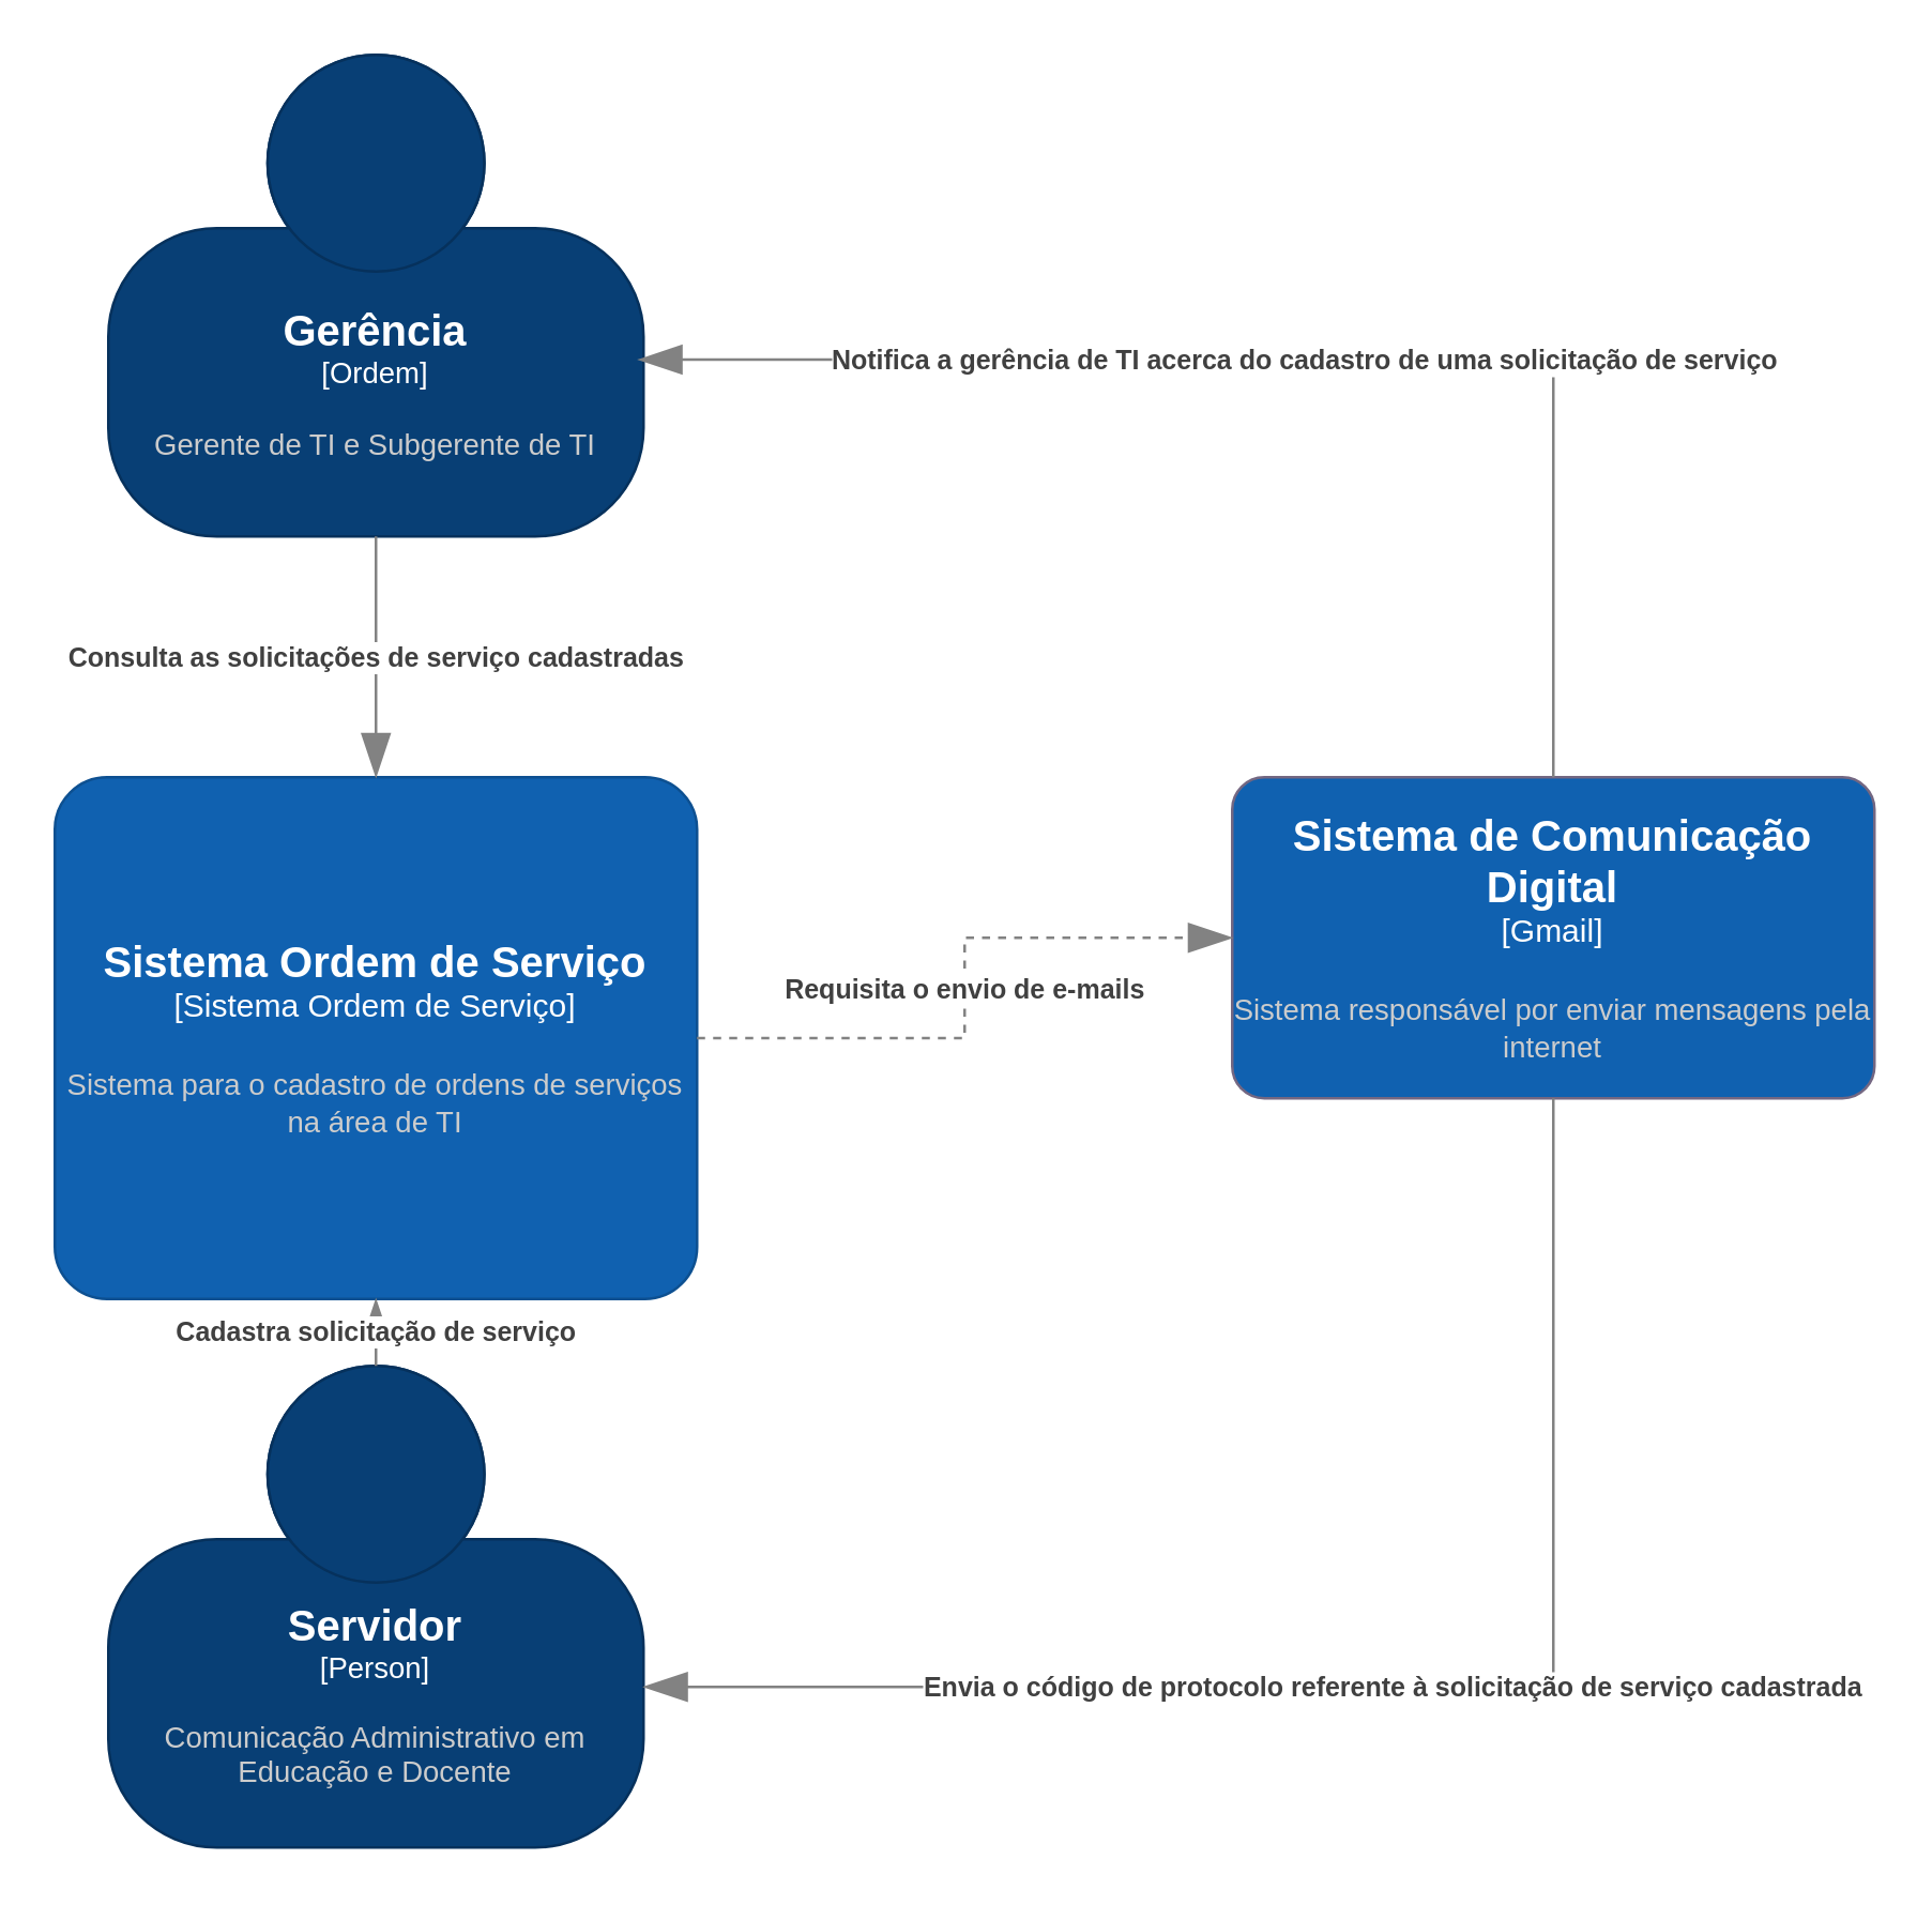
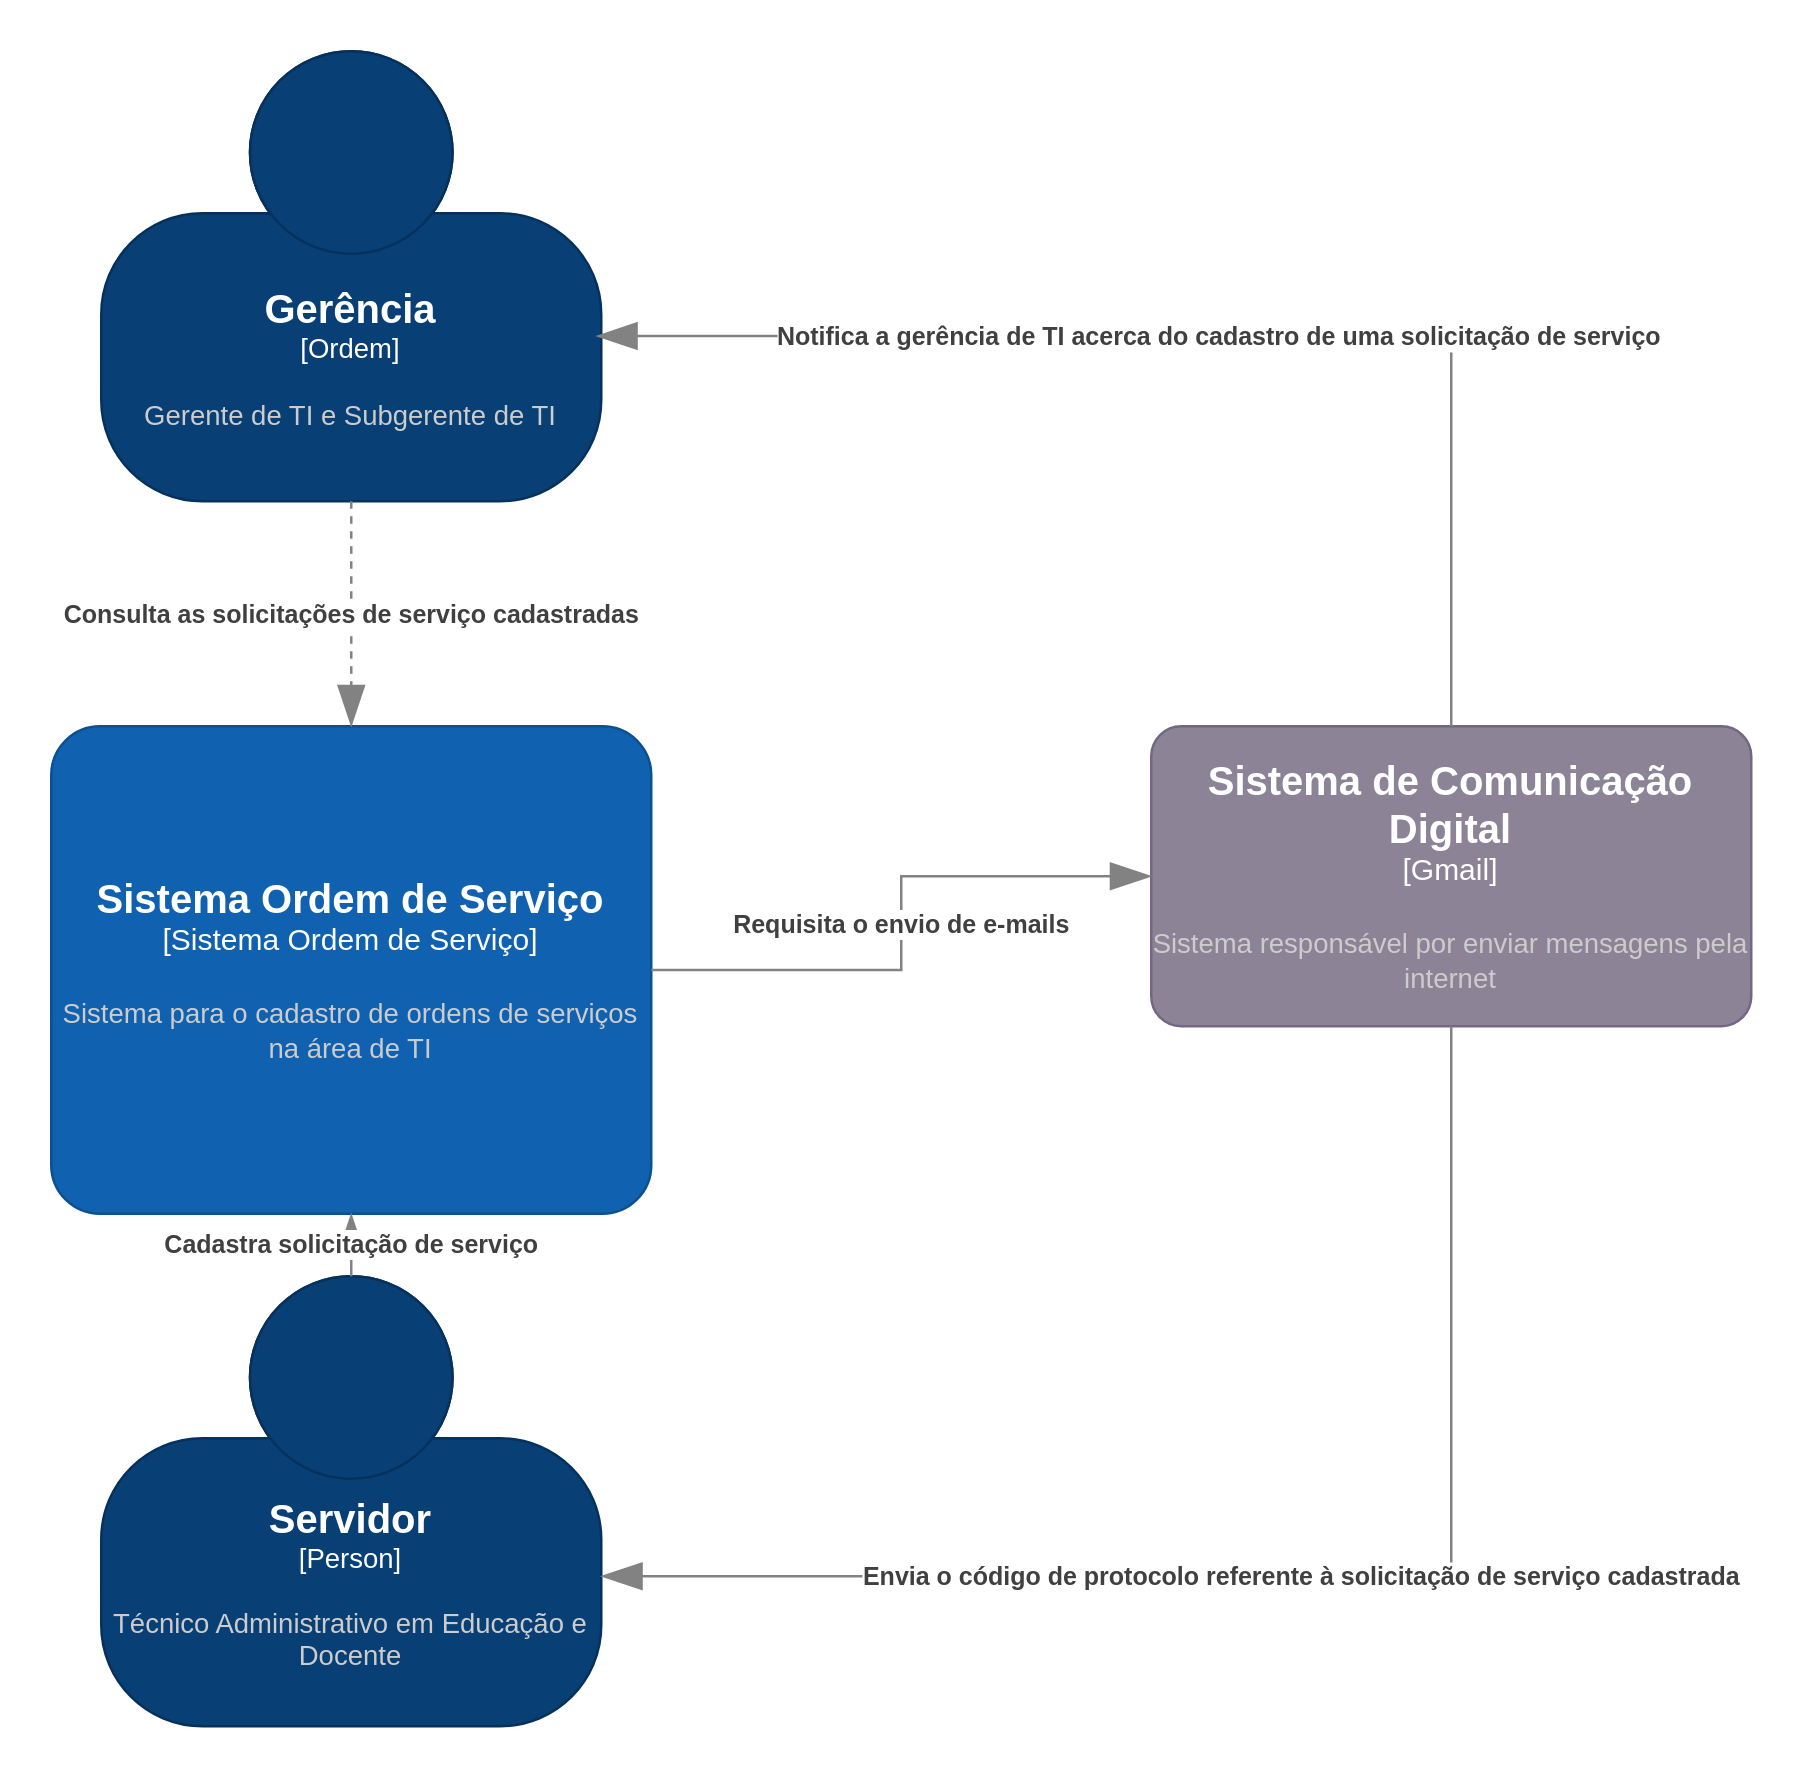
- <mxCell id="6" value="&lt;div style=&quot;text-align: left&quot;&gt;&lt;div style=&quot;text-align: center&quot;&gt;&lt;b&gt;Consulta as solicitações de serviço cadastradas&lt;/b&gt;&lt;/div&gt;" style="endArrow=blockThin;html=1;fontSize=10;fontColor=#404040;strokeWidth=1;endFill=1;strokeColor=#828282;elbow=vertical;metaEdit=1;endSize=14;startSize=14;jumpStyle=arc;jumpSize=16;rounded=0;edgeStyle=orthogonalEdgeStyle;" edge="1" parent="1" source="2" target="4"><mxGeometry width="240" relative="1" as="geometry"><mxPoint x="290" y="130" as="sourcePoint" /><mxPoint x="530" y="130" as="targetPoint" /></mxGeometry></mxCell>
+ <mxCell id="6" value="&lt;div style=&quot;text-align: left&quot;&gt;&lt;div style=&quot;text-align: center&quot;&gt;&lt;b&gt;Consulta as solicitações de serviço cadastradas&lt;/b&gt;&lt;/div&gt;" style="endArrow=blockThin;html=1;fontSize=10;fontColor=#404040;strokeWidth=1;endFill=1;strokeColor=#828282;elbow=vertical;metaEdit=1;endSize=14;startSize=14;jumpStyle=arc;jumpSize=16;rounded=0;edgeStyle=orthogonalEdgeStyle;dashed=1;" edge="1" parent="1" source="2" target="4"><mxGeometry width="240" relative="1" as="geometry"><mxPoint x="290" y="130" as="sourcePoint" /><mxPoint x="530" y="130" as="targetPoint" /></mxGeometry></mxCell>
- <mxCell id="5" value="&lt;font style=&quot;font-size: 16px&quot;&gt;&lt;b&gt;Sistema de Comunicação Digital&lt;/b&gt;&lt;/font&gt;&lt;div&gt;[Gmail]&lt;/div&gt;&lt;br&gt;&lt;div&gt;&lt;font style=&quot;font-size: 11px&quot;&gt;&lt;font color=&quot;#cccccc&quot;&gt;Sistema responsável por enviar mensagens pela internet&lt;/font&gt;&lt;/div&gt;" style="rounded=1;whiteSpace=wrap;html=1;labelBackgroundColor=none;fillColor=#1061b0;fontColor=#ffffff;align=center;arcSize=10;strokeColor=#736782;metaEdit=1;resizable=0;points=[[0.25,0,0],[0.5,0,0],[0.75,0,0],[1,0.25,0],[1,0.5,0],[1,0.75,0],[0.75,1,0],[0.5,1,0],[0.25,1,0],[0,0.75,0],[0,0.5,0],[0,0.25,0]];" vertex="1" parent="1"><mxGeometry x="460" y="290" width="240" height="120" as="geometry" /></mxCell>
+ <mxCell id="5" value="&lt;font style=&quot;font-size: 16px&quot;&gt;&lt;b&gt;Sistema de Comunicação Digital&lt;/b&gt;&lt;/font&gt;&lt;div&gt;[Gmail]&lt;/div&gt;&lt;br&gt;&lt;div&gt;&lt;font style=&quot;font-size: 11px&quot;&gt;&lt;font color=&quot;#cccccc&quot;&gt;Sistema responsável por enviar mensagens pela internet&lt;/font&gt;&lt;/div&gt;" style="rounded=1;whiteSpace=wrap;html=1;labelBackgroundColor=none;fillColor=#8C8496;fontColor=#ffffff;align=center;arcSize=10;strokeColor=#736782;metaEdit=1;resizable=0;points=[[0.25,0,0],[0.5,0,0],[0.75,0,0],[1,0.25,0],[1,0.5,0],[1,0.75,0],[0.75,1,0],[0.5,1,0],[0.25,1,0],[0,0.75,0],[0,0.5,0],[0,0.25,0]];" vertex="1" parent="1"><mxGeometry x="460" y="290" width="240" height="120" as="geometry" /></mxCell>
- <mxCell id="8" value="&lt;div style=&quot;text-align: left&quot;&gt;&lt;div style=&quot;text-align: center&quot;&gt;&lt;b&gt;Requisita o envio de e-mails&lt;/b&gt;&lt;/div&gt;" style="endArrow=blockThin;html=1;fontSize=10;fontColor=#404040;strokeWidth=1;endFill=1;strokeColor=#828282;elbow=vertical;metaEdit=1;endSize=14;startSize=14;jumpStyle=arc;jumpSize=16;rounded=0;edgeStyle=orthogonalEdgeStyle;dashed=1;" edge="1" parent="1" source="4" target="5"><mxGeometry width="240" relative="1" as="geometry"><mxPoint x="220" y="220" as="sourcePoint" /><mxPoint x="460" y="220" as="targetPoint" /></mxGeometry></mxCell>
+ <mxCell id="8" value="&lt;div style=&quot;text-align: left&quot;&gt;&lt;div style=&quot;text-align: center&quot;&gt;&lt;b&gt;Requisita o envio de e-mails&lt;/b&gt;&lt;/div&gt;" style="endArrow=blockThin;html=1;fontSize=10;fontColor=#404040;strokeWidth=1;endFill=1;strokeColor=#828282;elbow=vertical;metaEdit=1;endSize=14;startSize=14;jumpStyle=arc;jumpSize=16;rounded=0;edgeStyle=orthogonalEdgeStyle;" edge="1" parent="1" source="4" target="5"><mxGeometry width="240" relative="1" as="geometry"><mxPoint x="220" y="220" as="sourcePoint" /><mxPoint x="460" y="220" as="targetPoint" /></mxGeometry></mxCell>
- <mxCell id="3" value="&lt;font style=&quot;font-size: 16px&quot;&gt;&lt;b&gt;Servidor&lt;/b&gt;&lt;/font&gt;&lt;div&gt;[Person]&lt;/div&gt;&lt;br&gt;&lt;div&gt;&lt;font style=&quot;font-size: 11px&quot;&gt;&lt;font color=&quot;#cccccc&quot;&gt;Comunicação Administrativo em Educação e Docente&lt;/font&gt;&lt;/div&gt;" style="html=1;fontSize=11;dashed=0;whiteSpace=wrap;fillColor=#083F75;strokeColor=#06315C;fontColor=#ffffff;shape=mxgraph.c4.person2;align=center;metaEdit=1;points=[[0.5,0,0],[1,0.5,0],[1,0.75,0],[0.75,1,0],[0.5,1,0],[0.25,1,0],[0,0.75,0],[0,0.5,0]];resizable=0;" vertex="1" parent="1"><mxGeometry x="40" y="510" width="200" height="180" as="geometry" /></mxCell>
+ <mxCell id="3" value="&lt;font style=&quot;font-size: 16px&quot;&gt;&lt;b&gt;Servidor&lt;/b&gt;&lt;/font&gt;&lt;div&gt;[Person]&lt;/div&gt;&lt;br&gt;&lt;div&gt;&lt;font style=&quot;font-size: 11px&quot;&gt;&lt;font color=&quot;#cccccc&quot;&gt;Técnico Administrativo em Educação e Docente&lt;/font&gt;&lt;/div&gt;" style="html=1;fontSize=11;dashed=0;whiteSpace=wrap;fillColor=#083F75;strokeColor=#06315C;fontColor=#ffffff;shape=mxgraph.c4.person2;align=center;metaEdit=1;points=[[0.5,0,0],[1,0.5,0],[1,0.75,0],[0.75,1,0],[0.5,1,0],[0.25,1,0],[0,0.75,0],[0,0.5,0]];resizable=0;" vertex="1" parent="1"><mxGeometry x="40" y="510" width="200" height="180" as="geometry" /></mxCell>
